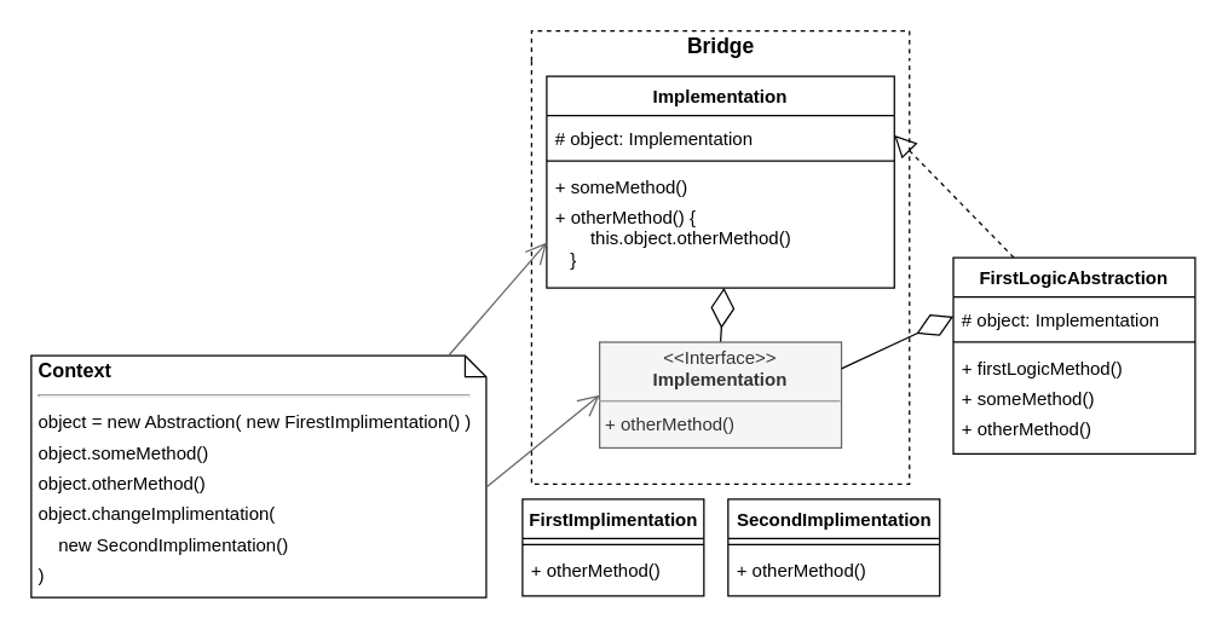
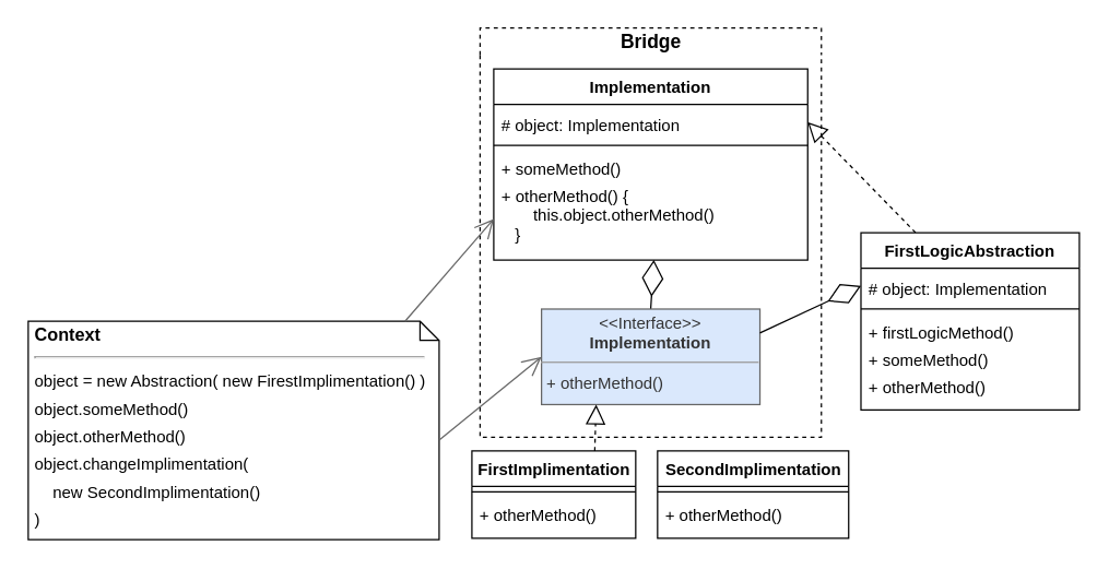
- <mxCell id="9" value="&lt;p style=&quot;margin: 4px 0px 0px ; text-align: center ; line-height: 120%&quot;&gt;&lt;span&gt;&amp;lt;&amp;lt;Interface&amp;gt;&amp;gt;&lt;/span&gt;&lt;br&gt;&lt;b&gt;Implementation&lt;/b&gt;&lt;/p&gt;&lt;hr size=&quot;1&quot;&gt;&lt;p style=&quot;margin: 0px 0px 0px 4px ; line-height: 160%&quot;&gt;+ otherMethod()&lt;/p&gt;" style="verticalAlign=top;align=left;overflow=fill;fontSize=12;fontFamily=Helvetica;html=1;rounded=0;shadow=0;glass=0;comic=0;labelBackgroundColor=none;labelBorderColor=none;imageAspect=1;noLabel=0;portConstraintRotation=0;snapToPoint=0;container=1;dropTarget=1;collapsible=0;autosize=0;spacingLeft=0;spacingRight=0;fontStyle=0;fillColor=#f5f5f5;strokeColor=#666666;fontColor=#333333;" parent="2" vertex="1"><mxGeometry x="45.0" y="206" width="160" height="70" as="geometry" /></mxCell>
+ <mxCell id="9" value="&lt;p style=&quot;margin: 4px 0px 0px ; text-align: center ; line-height: 120%&quot;&gt;&lt;span&gt;&amp;lt;&amp;lt;Interface&amp;gt;&amp;gt;&lt;/span&gt;&lt;br&gt;&lt;b&gt;Implementation&lt;/b&gt;&lt;/p&gt;&lt;hr size=&quot;1&quot;&gt;&lt;p style=&quot;margin: 0px 0px 0px 4px ; line-height: 160%&quot;&gt;+ otherMethod()&lt;/p&gt;" style="verticalAlign=top;align=left;overflow=fill;fontSize=12;fontFamily=Helvetica;html=1;rounded=0;shadow=0;glass=0;comic=0;labelBackgroundColor=none;labelBorderColor=none;imageAspect=1;noLabel=0;portConstraintRotation=0;snapToPoint=0;container=1;dropTarget=1;collapsible=0;autosize=0;spacingLeft=0;spacingRight=0;fontStyle=0;fillColor=#dae8fc;strokeColor=#666666;fontColor=#333333;" parent="2" vertex="1"><mxGeometry x="45.0" y="206" width="160" height="70" as="geometry" /></mxCell>
+ <mxCell id="11" value="" style="endArrow=block;dashed=1;endFill=0;endSize=12;html=1;exitX=0.75;exitY=0;exitDx=0;exitDy=0;entryX=0.25;entryY=1;entryDx=0;entryDy=0;" parent="1" source="19" target="9" edge="1"><mxGeometry width="160" relative="1" as="geometry"><mxPoint x="488.34" y="-1790" as="sourcePoint" /><mxPoint x="512.48" y="-1810" as="targetPoint" /></mxGeometry></mxCell>
